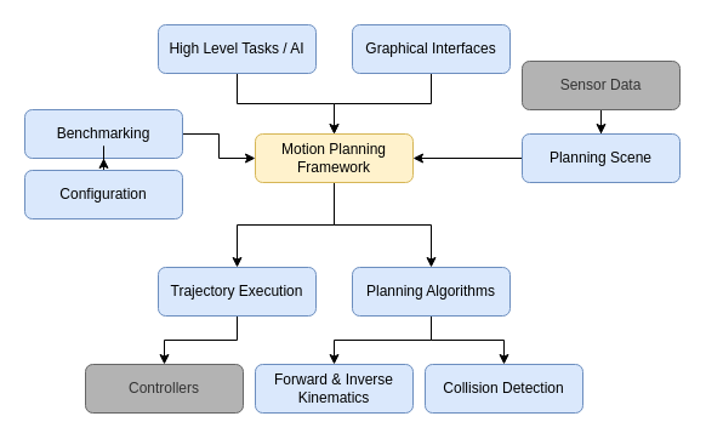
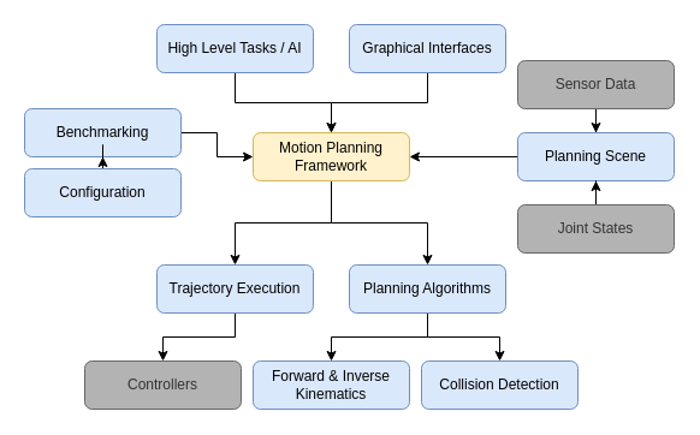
+ <mxCell id="25" style="edgeStyle=orthogonalEdgeStyle;rounded=0;orthogonalLoop=1;jettySize=auto;html=1;" edge="1" parent="1" source="26" target="24"><mxGeometry relative="1" as="geometry" /></mxCell>
+ <mxCell id="26" value="Joint States" style="rounded=1;whiteSpace=wrap;html=1;fillColor=#B3B3B3;strokeColor=#666666;fontColor=#333333;" vertex="1" parent="1"><mxGeometry x="430" y="170" width="130" height="40" as="geometry" /></mxCell>
